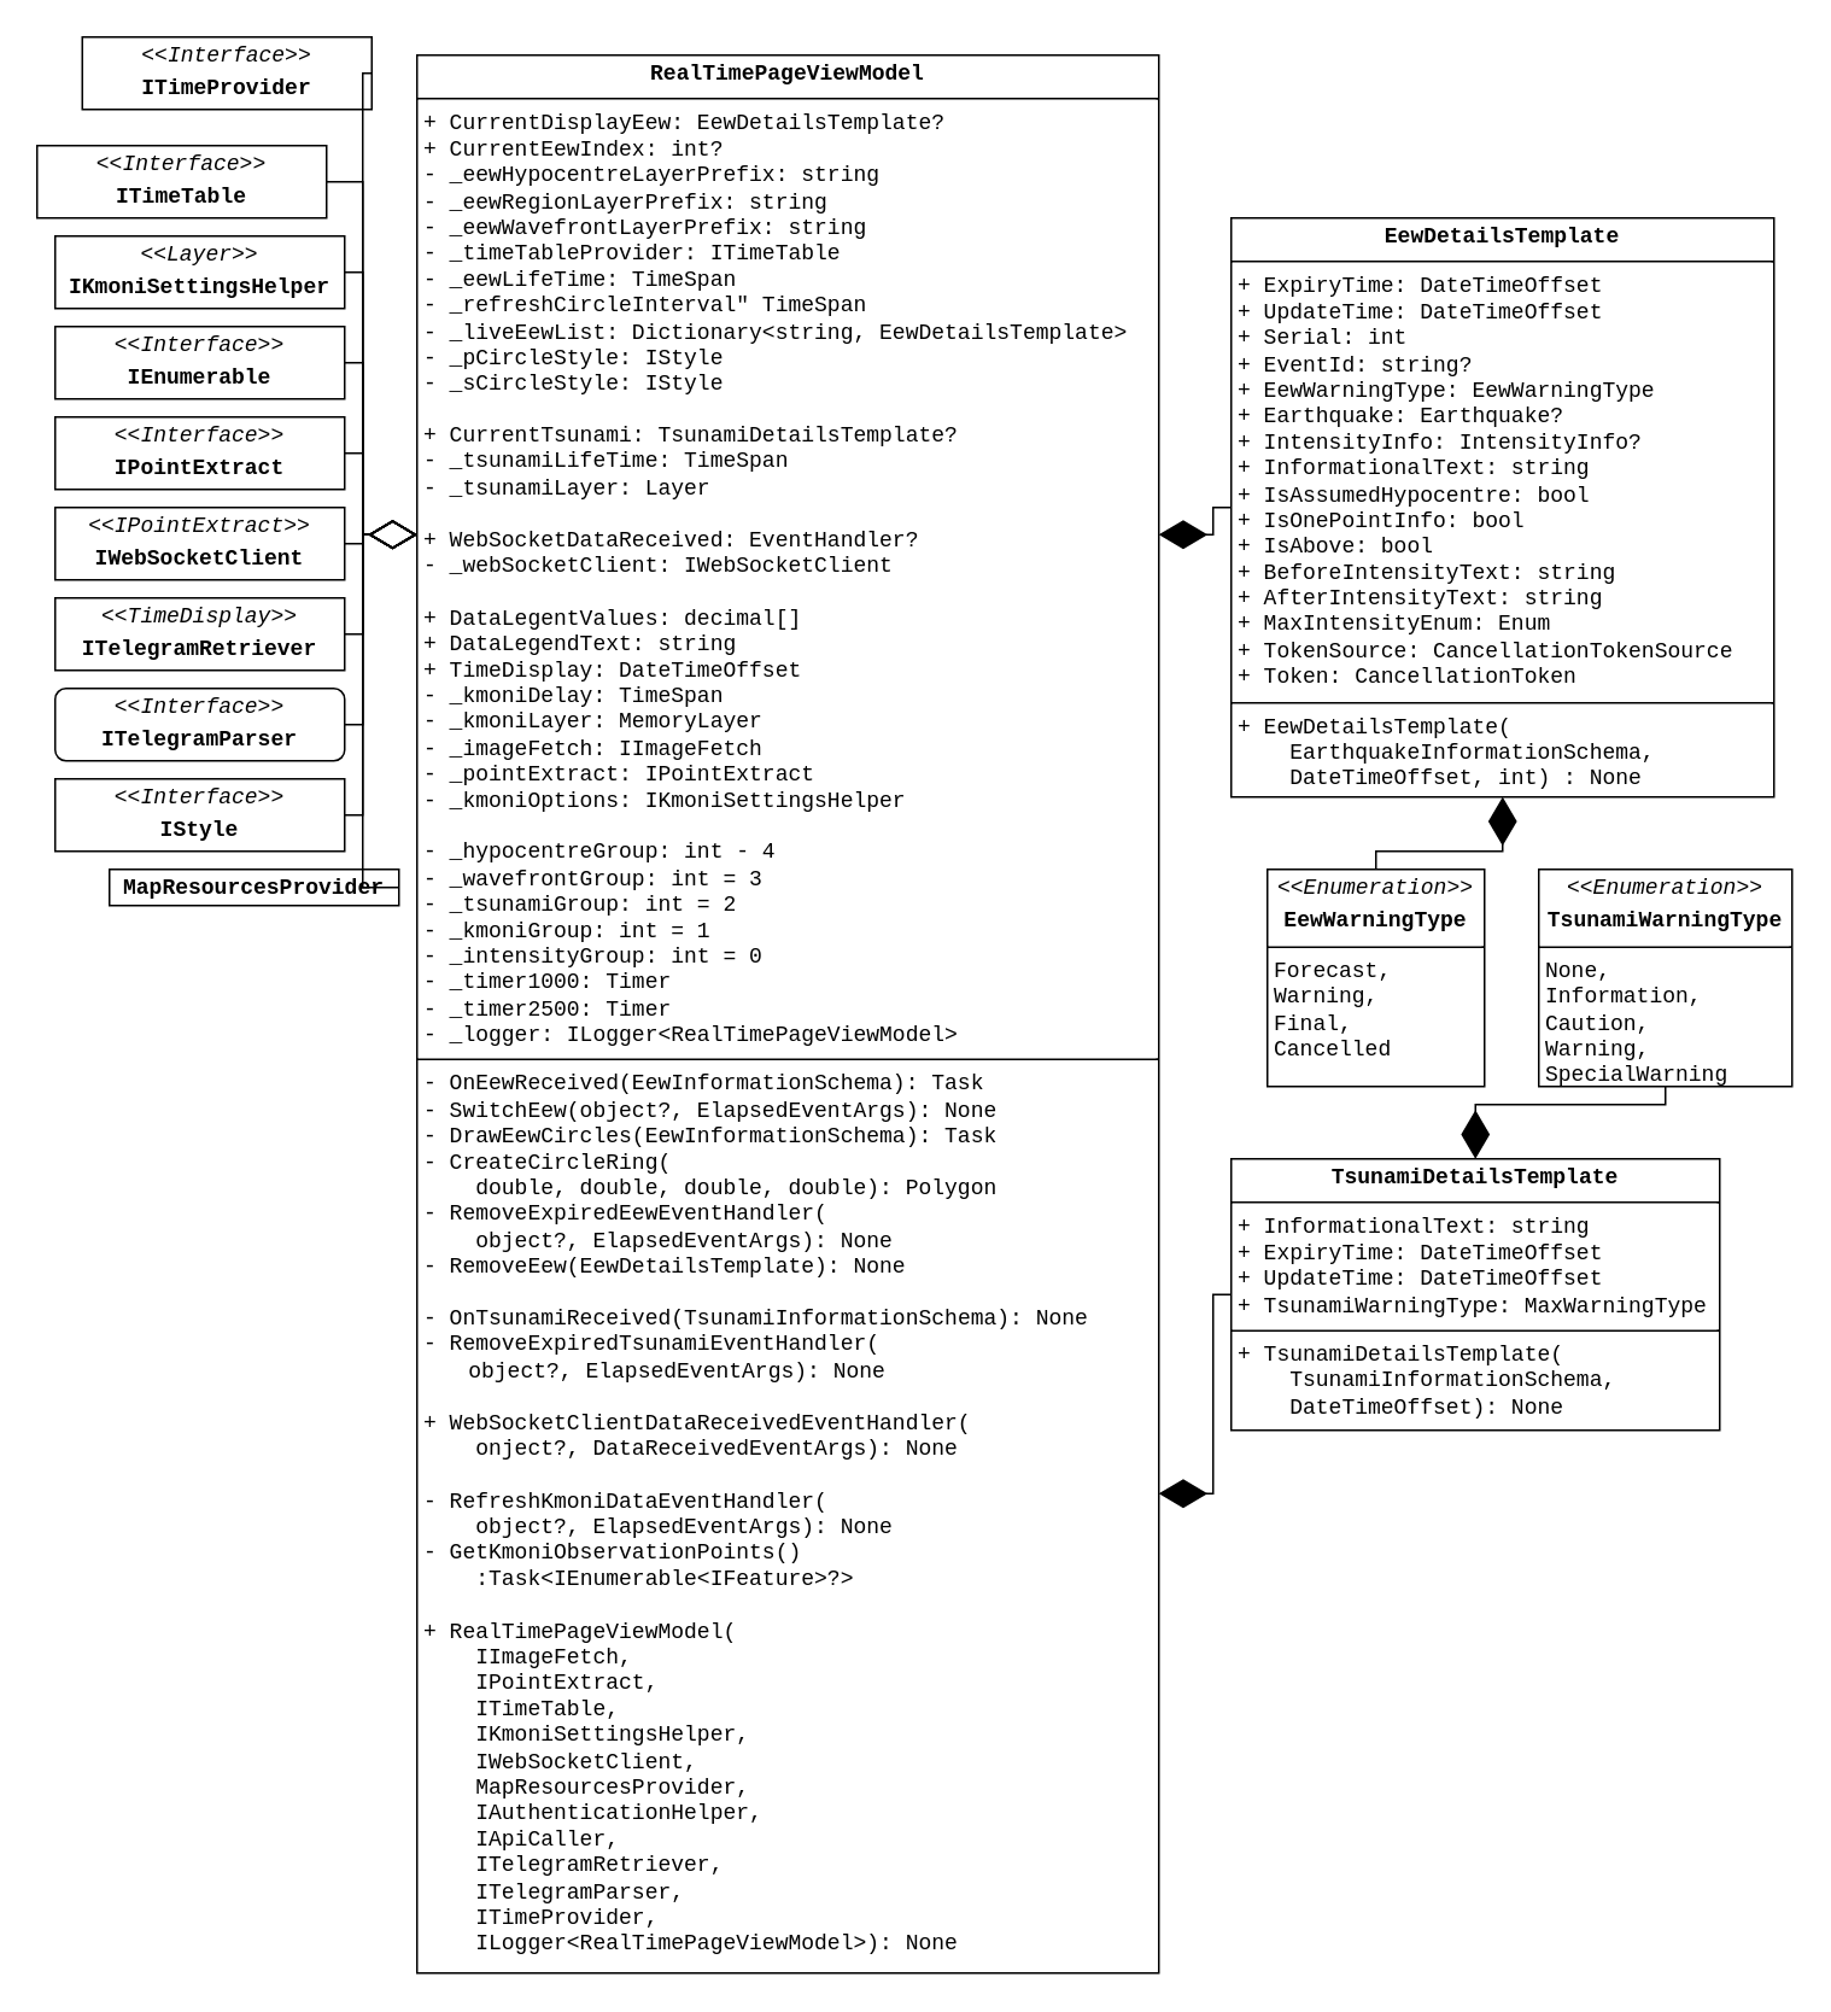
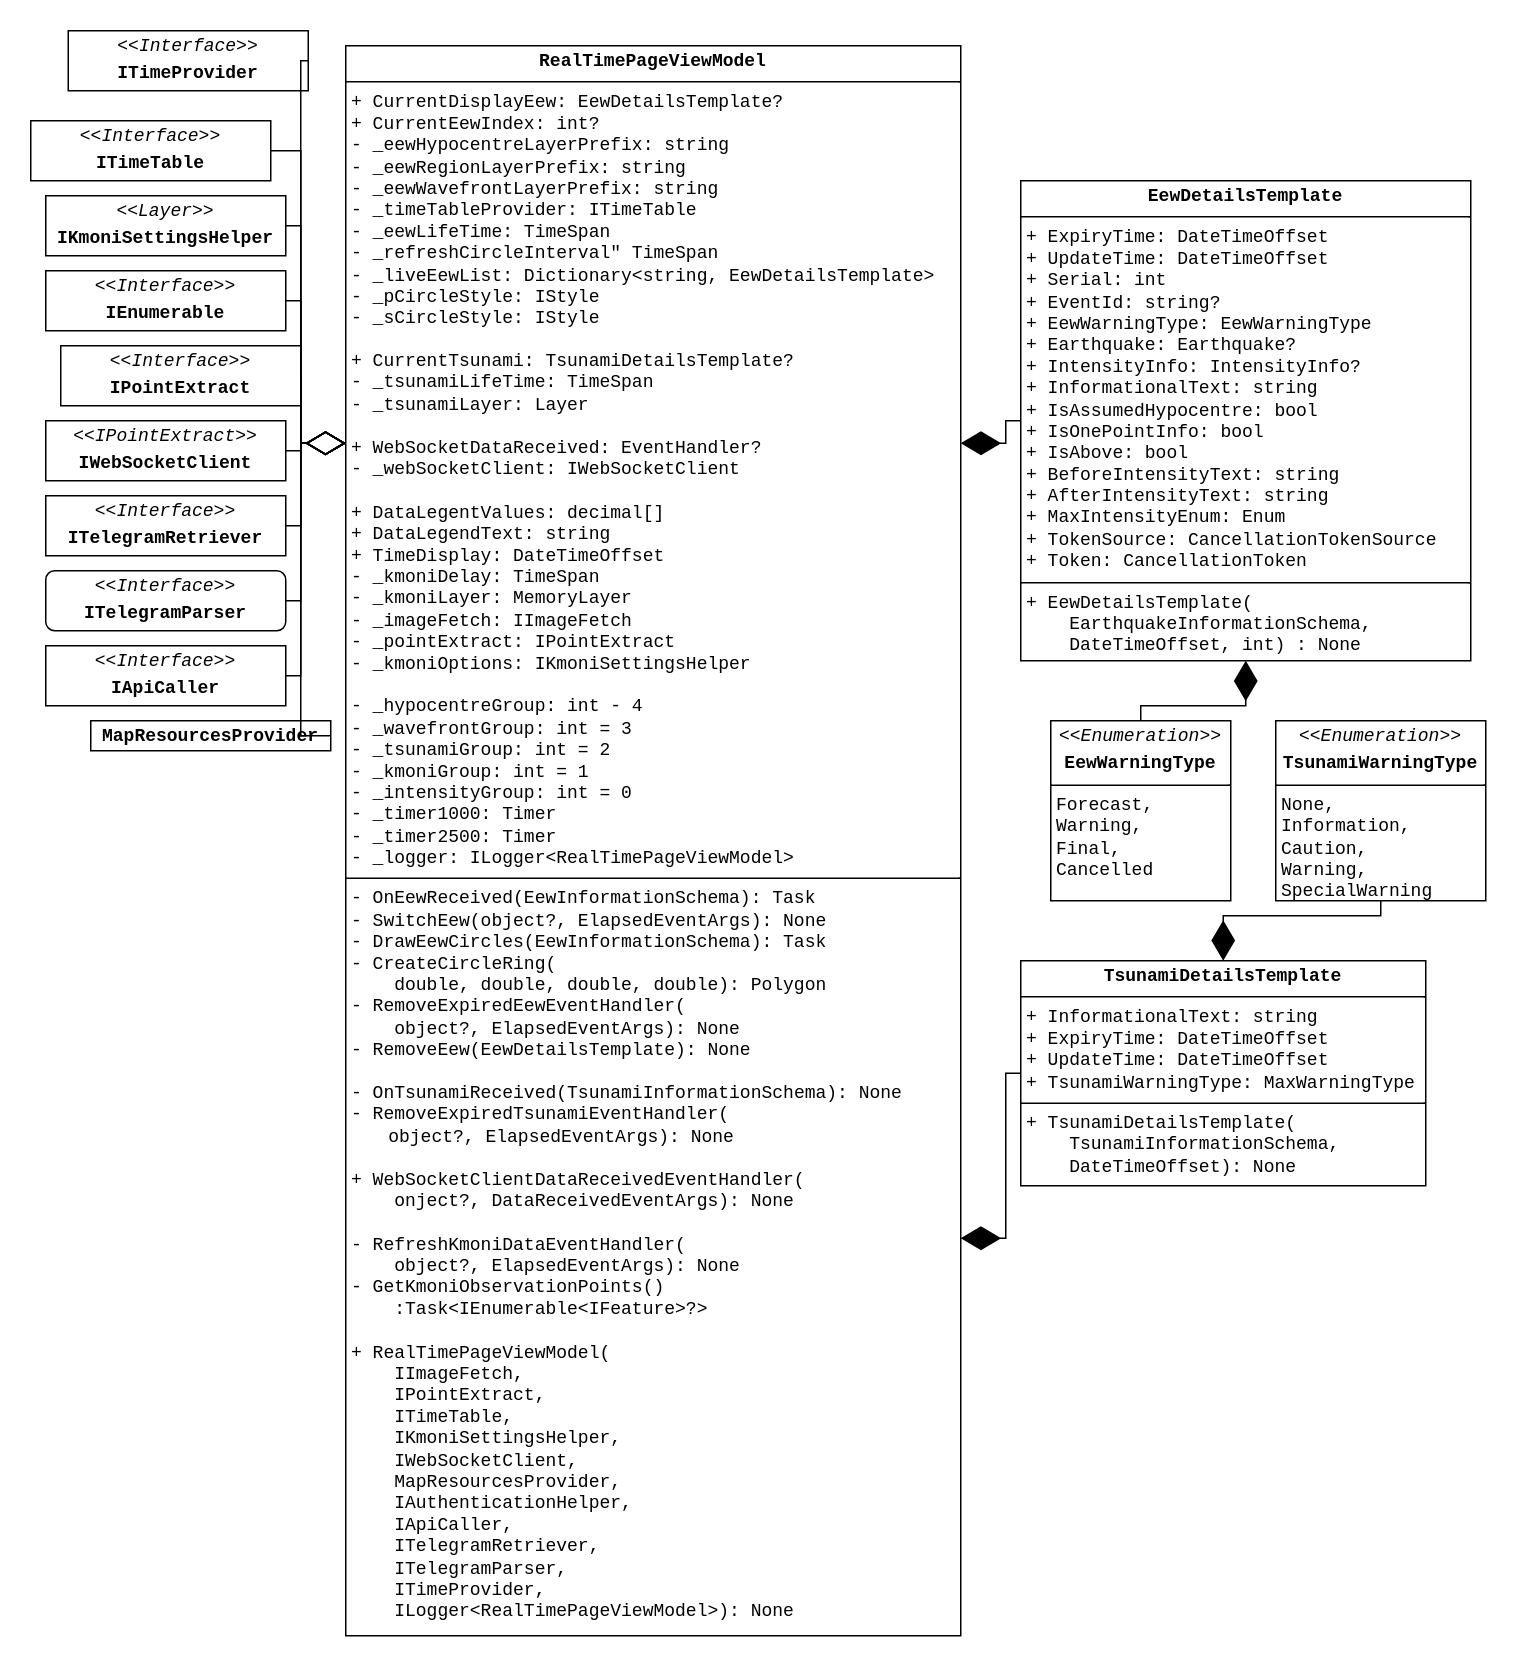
- <mxCell id="14" value="&lt;p style=&quot;margin:0px;margin-top:4px;text-align:center;&quot;&gt;&lt;i&gt;&amp;lt;&amp;lt;Interface&amp;gt;&amp;gt;&lt;/i&gt;&lt;b&gt;&lt;/b&gt;&lt;/p&gt;&lt;p style=&quot;margin:0px;margin-top:4px;text-align:center;&quot;&gt;&lt;b&gt;IPointExtract&lt;/b&gt;&lt;/p&gt;&lt;p style=&quot;margin:0px;margin-left:4px;&quot;&gt;&lt;br&gt;&lt;/p&gt;" style="verticalAlign=top;align=left;overflow=fill;html=1;whiteSpace=wrap;fontFamily=Courier New;" vertex="1" parent="1"><mxGeometry x="30" y="230" width="160" height="40" as="geometry" /></mxCell>
+ <mxCell id="14" value="&lt;p style=&quot;margin:0px;margin-top:4px;text-align:center;&quot;&gt;&lt;i&gt;&amp;lt;&amp;lt;Interface&amp;gt;&amp;gt;&lt;/i&gt;&lt;b&gt;&lt;/b&gt;&lt;/p&gt;&lt;p style=&quot;margin:0px;margin-top:4px;text-align:center;&quot;&gt;&lt;b&gt;IPointExtract&lt;/b&gt;&lt;/p&gt;&lt;p style=&quot;margin:0px;margin-left:4px;&quot;&gt;&lt;br&gt;&lt;/p&gt;" style="verticalAlign=top;align=left;overflow=fill;html=1;whiteSpace=wrap;fontFamily=Courier New;" vertex="1" parent="1"><mxGeometry x="40" y="230" width="160" height="40" as="geometry" /></mxCell>
- <mxCell id="3" value="&lt;p style=&quot;margin:0px;margin-top:4px;text-align:center;&quot;&gt;&lt;i&gt;&amp;lt;&amp;lt;TimeDisplay&amp;gt;&amp;gt;&lt;/i&gt;&lt;b&gt;&lt;/b&gt;&lt;/p&gt;&lt;p style=&quot;margin:0px;margin-top:4px;text-align:center;&quot;&gt;&lt;b&gt;ITelegramRetriever&lt;/b&gt;&lt;/p&gt;&lt;p style=&quot;margin:0px;margin-left:4px;&quot;&gt;&lt;br&gt;&lt;/p&gt;" style="verticalAlign=top;align=left;overflow=fill;html=1;whiteSpace=wrap;fontFamily=Courier New;" parent="1" vertex="1"><mxGeometry x="30" y="330" width="160" height="40" as="geometry" /></mxCell>
+ <mxCell id="3" value="&lt;p style=&quot;margin:0px;margin-top:4px;text-align:center;&quot;&gt;&lt;i&gt;&amp;lt;&amp;lt;Interface&amp;gt;&amp;gt;&lt;/i&gt;&lt;b&gt;&lt;/b&gt;&lt;/p&gt;&lt;p style=&quot;margin:0px;margin-top:4px;text-align:center;&quot;&gt;&lt;b&gt;ITelegramRetriever&lt;/b&gt;&lt;/p&gt;&lt;p style=&quot;margin:0px;margin-left:4px;&quot;&gt;&lt;br&gt;&lt;/p&gt;" style="verticalAlign=top;align=left;overflow=fill;html=1;whiteSpace=wrap;fontFamily=Courier New;" parent="1" vertex="1"><mxGeometry x="30" y="330" width="160" height="40" as="geometry" /></mxCell>
- <mxCell id="5" value="&lt;p style=&quot;margin:0px;margin-top:4px;text-align:center;&quot;&gt;&lt;i&gt;&amp;lt;&amp;lt;Interface&amp;gt;&amp;gt;&lt;/i&gt;&lt;b&gt;&lt;/b&gt;&lt;/p&gt;&lt;p style=&quot;margin:0px;margin-top:4px;text-align:center;&quot;&gt;&lt;b&gt;IStyle&lt;/b&gt;&lt;/p&gt;&lt;p style=&quot;margin:0px;margin-left:4px;&quot;&gt;&lt;br&gt;&lt;/p&gt;" style="verticalAlign=top;align=left;overflow=fill;html=1;whiteSpace=wrap;fontFamily=Courier New;" parent="1" vertex="1"><mxGeometry x="30" y="430" width="160" height="40" as="geometry" /></mxCell>
+ <mxCell id="5" value="&lt;p style=&quot;margin:0px;margin-top:4px;text-align:center;&quot;&gt;&lt;i&gt;&amp;lt;&amp;lt;Interface&amp;gt;&amp;gt;&lt;/i&gt;&lt;b&gt;&lt;/b&gt;&lt;/p&gt;&lt;p style=&quot;margin:0px;margin-top:4px;text-align:center;&quot;&gt;&lt;b&gt;IApiCaller&lt;/b&gt;&lt;/p&gt;&lt;p style=&quot;margin:0px;margin-left:4px;&quot;&gt;&lt;br&gt;&lt;/p&gt;" style="verticalAlign=top;align=left;overflow=fill;html=1;whiteSpace=wrap;fontFamily=Courier New;" parent="1" vertex="1"><mxGeometry x="30" y="430" width="160" height="40" as="geometry" /></mxCell>
